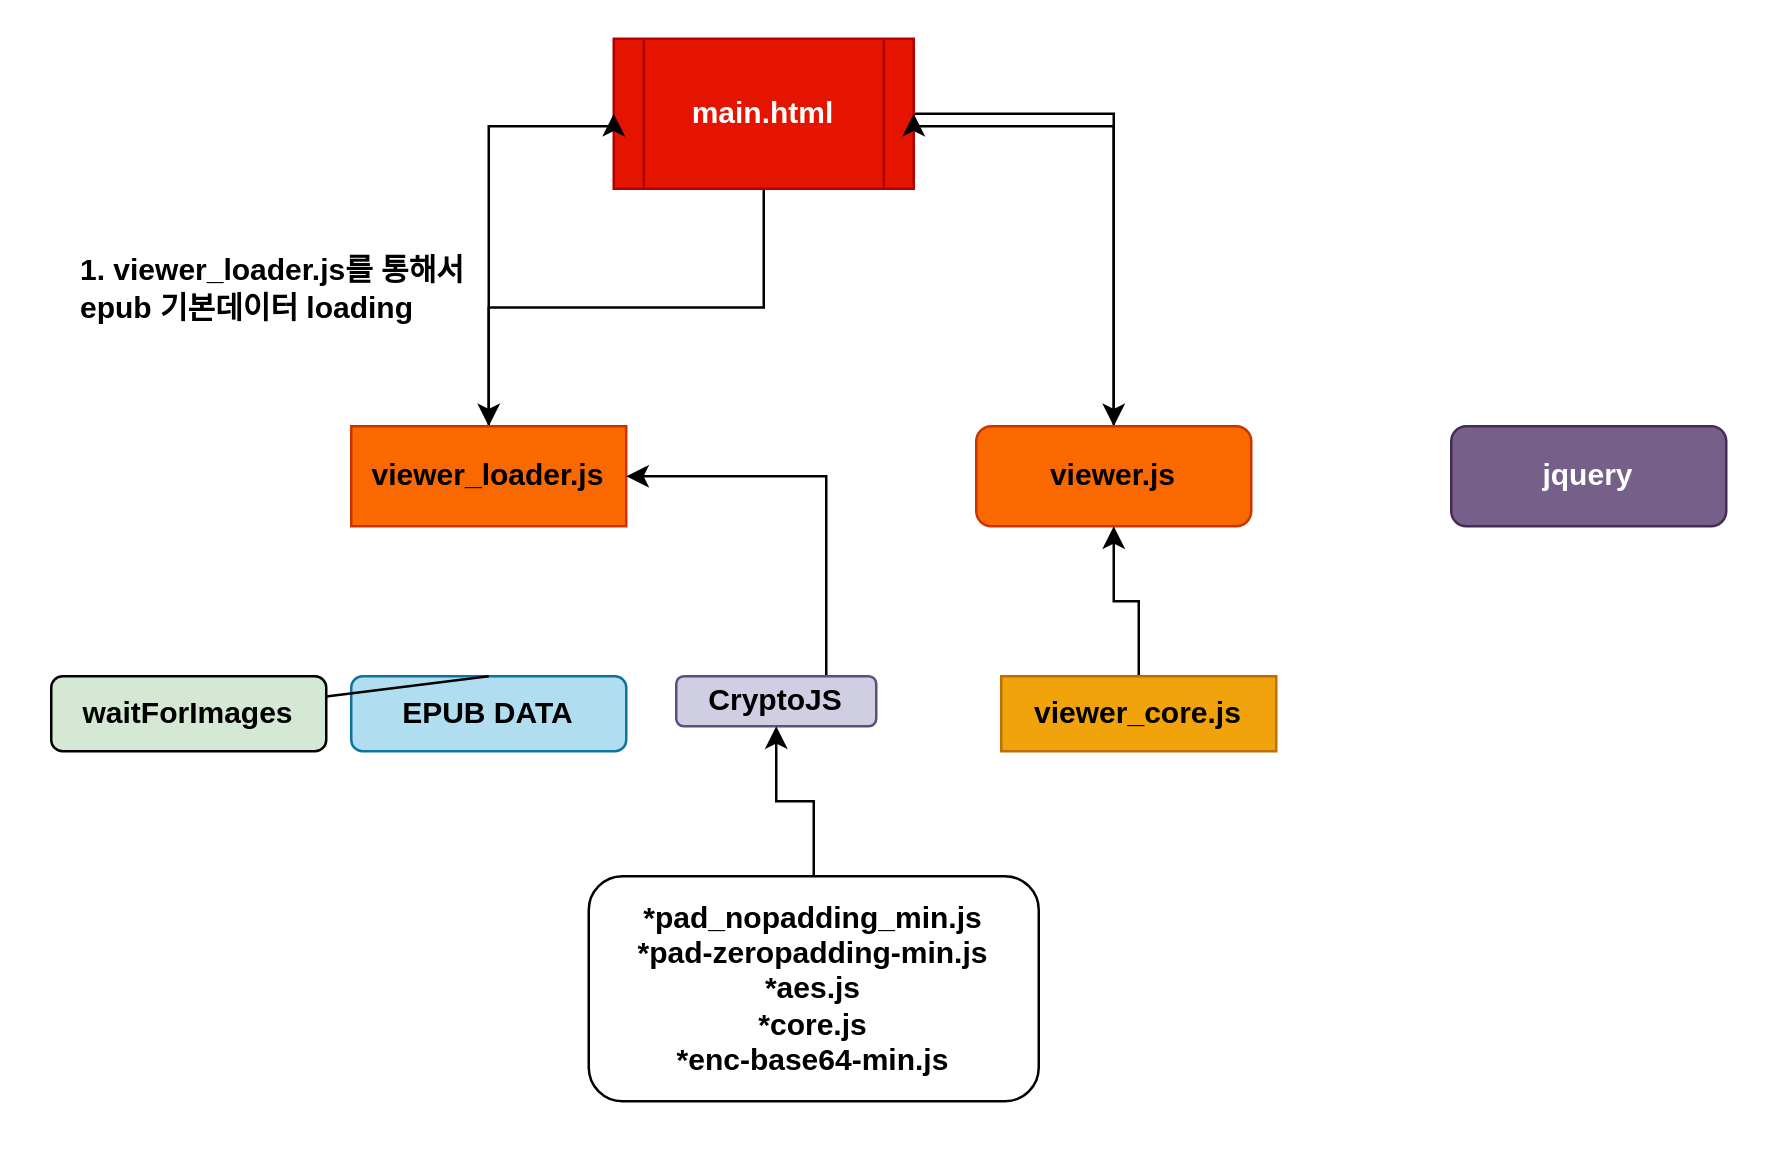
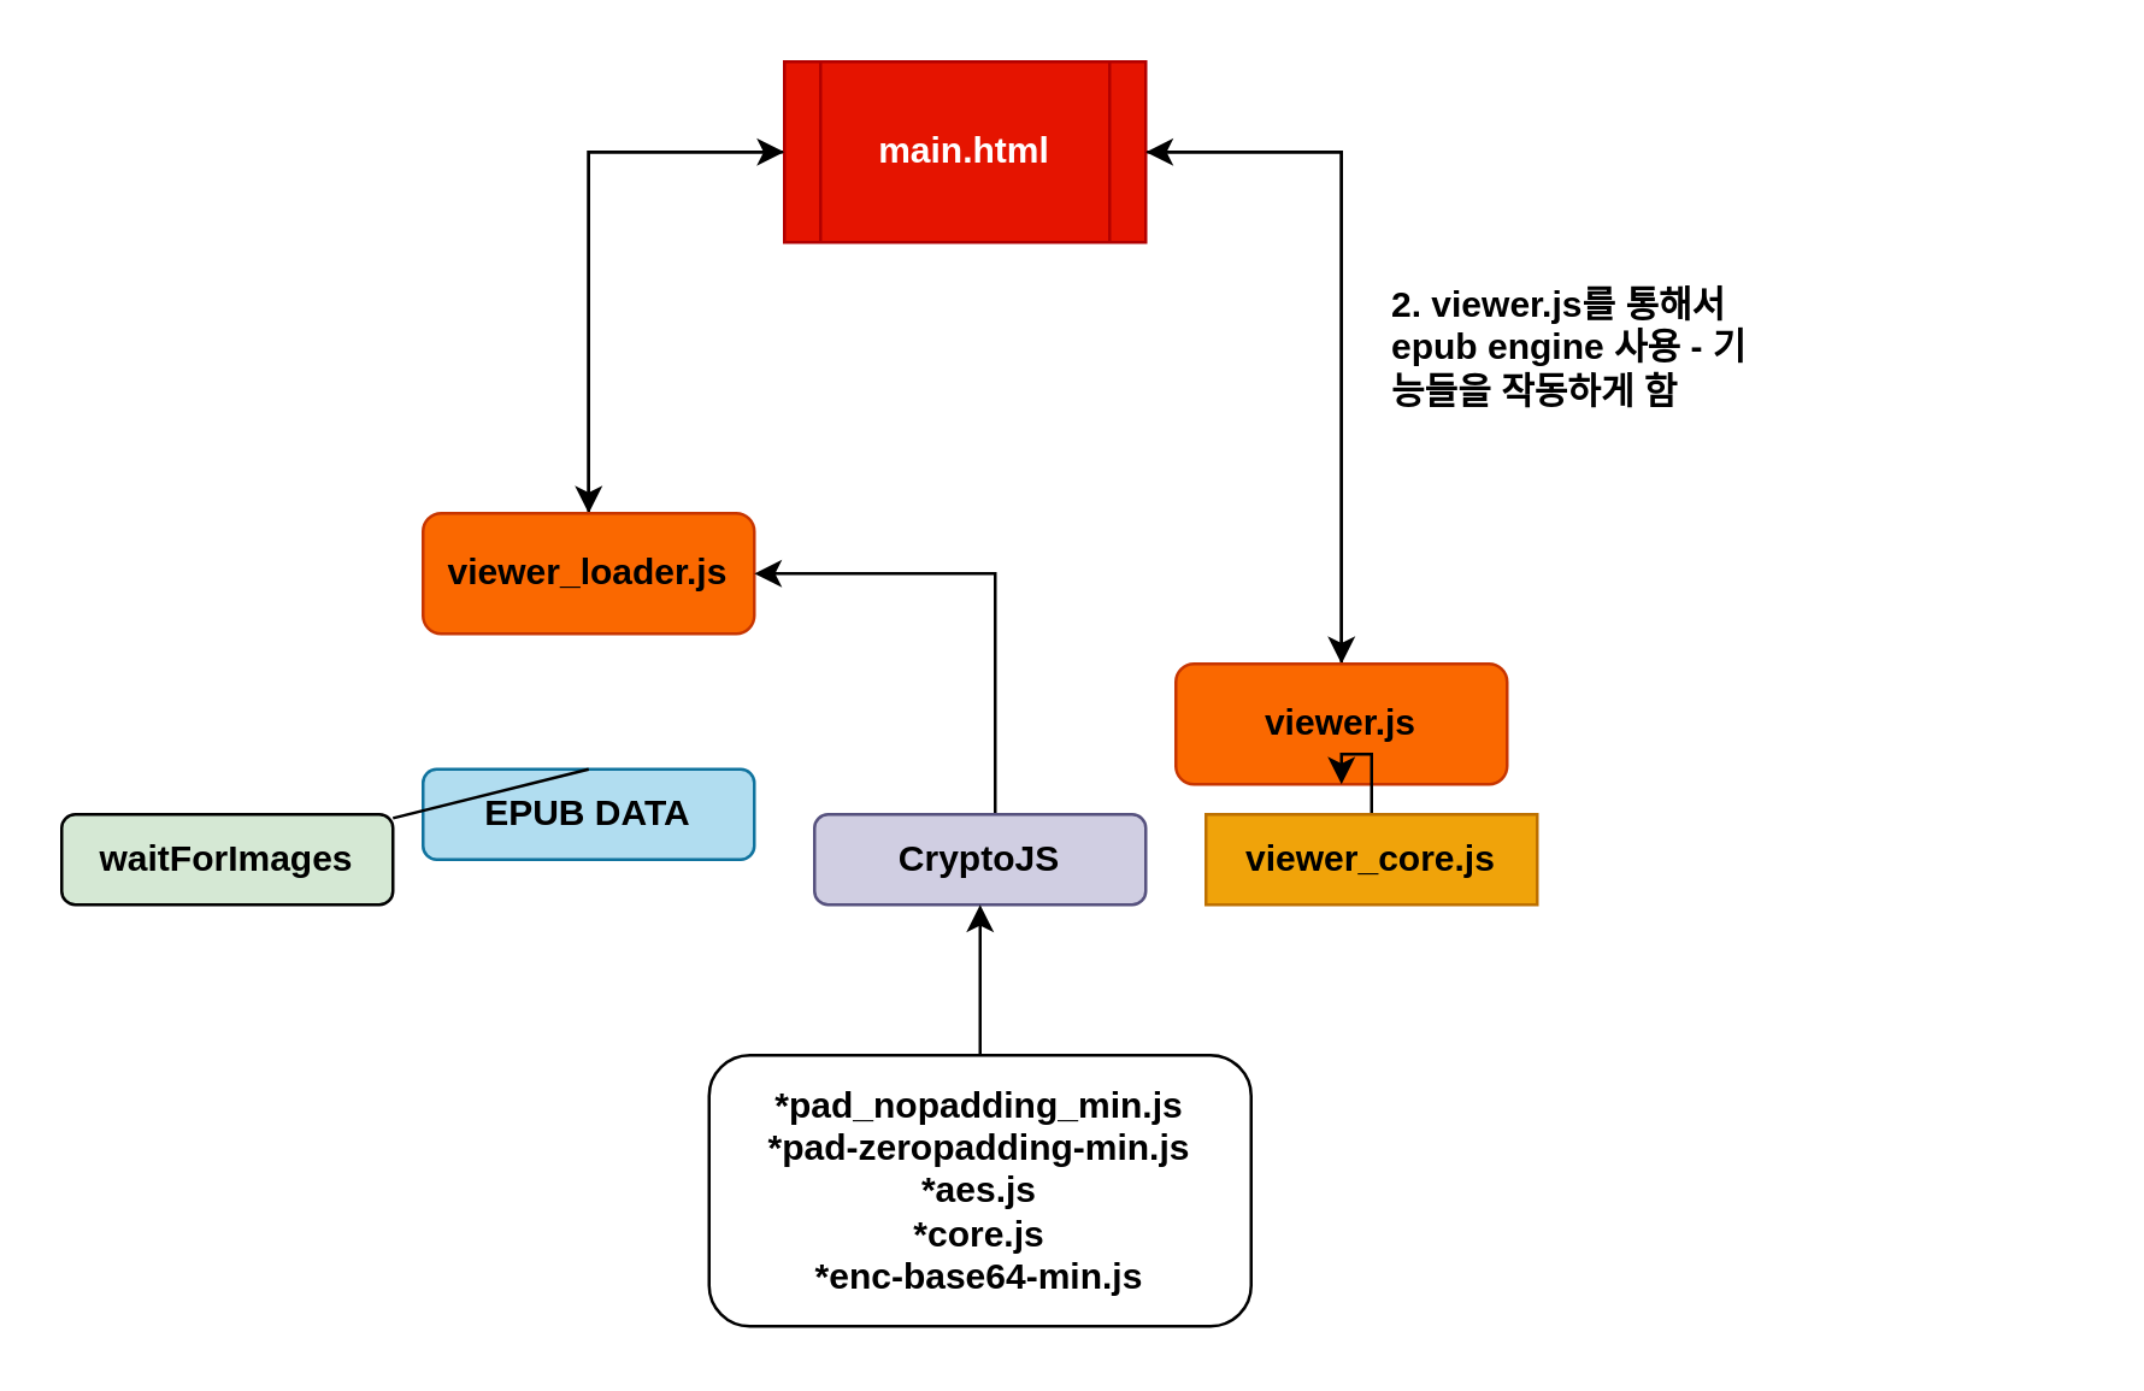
- <mxCell id="4" value="&lt;b&gt;main.html&lt;/b&gt;" style="shape=process;whiteSpace=wrap;html=1;backgroundOutline=1;fillColor=#e51400;strokeColor=#B20000;fontColor=#ffffff;" vertex="1" parent="1"><mxGeometry x="245" y="15" width="120" height="60" as="geometry" /></mxCell>
+ <mxCell id="4" value="&lt;b&gt;main.html&lt;/b&gt;" style="shape=process;whiteSpace=wrap;html=1;backgroundOutline=1;fillColor=#e51400;strokeColor=#B20000;fontColor=#ffffff;" vertex="1" parent="1"><mxGeometry x="260" y="20" width="120" height="60" as="geometry" /></mxCell>
- <mxCell id="18" value="&lt;b&gt;1. viewer_loader.js를 통해서&amp;nbsp;&lt;br&gt;epub 기본데이터 loading&lt;/b&gt;&lt;b&gt;&lt;br&gt;&lt;/b&gt;" style="text;html=1;strokeColor=none;fillColor=none;align=left;verticalAlign=middle;whiteSpace=wrap;rounded=0;" vertex="1" parent="1"><mxGeometry x="30" y="70" width="200" height="90" as="geometry" /></mxCell>
+ <mxCell id="19" value="&lt;b&gt;2. viewer.js를 통해서 epub engine 사용 - 기능들을 작동하게 함&lt;br&gt;&lt;/b&gt;" style="text;html=1;strokeColor=none;fillColor=none;align=left;verticalAlign=middle;whiteSpace=wrap;rounded=0;" vertex="1" parent="1"><mxGeometry x="460" y="70" width="120" height="90" as="geometry" /></mxCell>
- <mxCell id="6" value="&lt;b&gt;viewer_loader.js&lt;/b&gt;" style="whiteSpace=wrap;html=1;fillColor=#fa6800;strokeColor=#C73500;fontColor=#000000;rounded=0;" vertex="1" parent="1"><mxGeometry x="140" y="170" width="110" height="40" as="geometry" /></mxCell>
+ <mxCell id="6" value="&lt;b&gt;viewer_loader.js&lt;/b&gt;" style="rounded=1;whiteSpace=wrap;html=1;fillColor=#fa6800;strokeColor=#C73500;fontColor=#000000;" vertex="1" parent="1"><mxGeometry x="140" y="170" width="110" height="40" as="geometry" /></mxCell>
- <mxCell id="15" value="&lt;b&gt;viewer.js&lt;/b&gt;" style="rounded=1;whiteSpace=wrap;html=1;fillColor=#fa6800;strokeColor=#C73500;fontColor=#000000;" vertex="1" parent="1"><mxGeometry x="390" y="170" width="110" height="40" as="geometry" /></mxCell>
+ <mxCell id="15" value="&lt;b&gt;viewer.js&lt;/b&gt;" style="rounded=1;whiteSpace=wrap;html=1;fillColor=#fa6800;strokeColor=#C73500;fontColor=#000000;" vertex="1" parent="1"><mxGeometry x="390" y="220" width="110" height="40" as="geometry" /></mxCell>
- <mxCell id="20" value="&lt;b&gt;jquery&lt;/b&gt;" style="rounded=1;whiteSpace=wrap;html=1;fillColor=#76608a;strokeColor=#432D57;fontColor=#ffffff;" vertex="1" parent="1"><mxGeometry x="580" y="170" width="110" height="40" as="geometry" /></mxCell>
- <mxCell id="11" value="&lt;b&gt;CryptoJS&lt;/b&gt;" style="rounded=1;whiteSpace=wrap;html=1;fillColor=#d0cee2;strokeColor=#56517e;" vertex="1" parent="1"><mxGeometry x="270" y="270" width="80" height="20" as="geometry" /></mxCell>
+ <mxCell id="11" value="&lt;b&gt;CryptoJS&lt;/b&gt;" style="rounded=1;whiteSpace=wrap;html=1;fillColor=#d0cee2;strokeColor=#56517e;" vertex="1" parent="1"><mxGeometry x="270" y="270" width="110" height="30" as="geometry" /></mxCell>
- <mxCell id="7" value="&lt;b&gt;EPUB DATA&lt;/b&gt;" style="rounded=1;whiteSpace=wrap;html=1;fillColor=#b1ddf0;strokeColor=#10739e;" vertex="1" parent="1"><mxGeometry x="140" y="270" width="110" height="30" as="geometry" /></mxCell>
+ <mxCell id="7" value="&lt;b&gt;EPUB DATA&lt;/b&gt;" style="rounded=1;whiteSpace=wrap;html=1;fillColor=#b1ddf0;strokeColor=#10739e;" vertex="1" parent="1"><mxGeometry x="140" y="255" width="110" height="30" as="geometry" /></mxCell>
